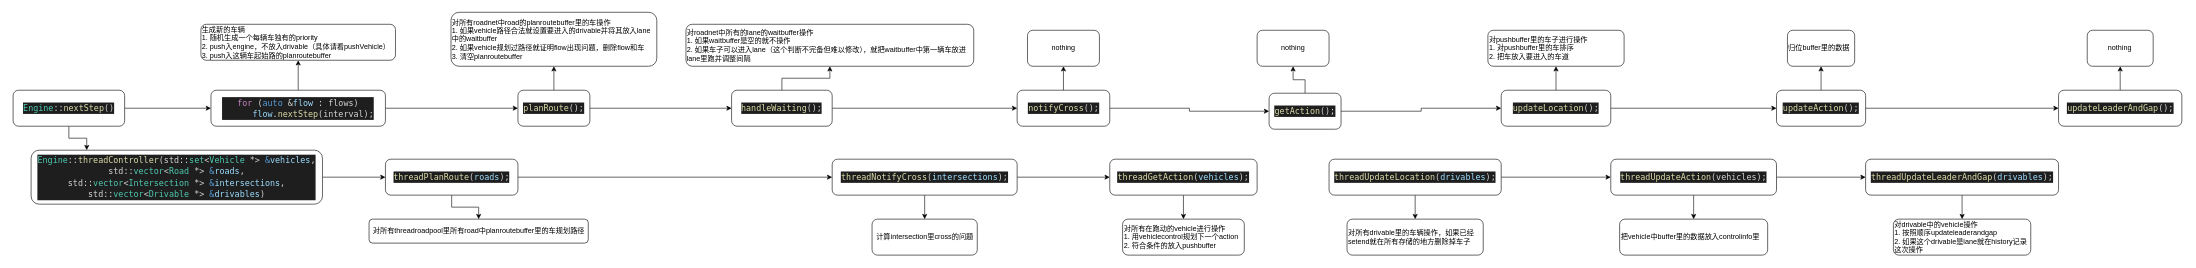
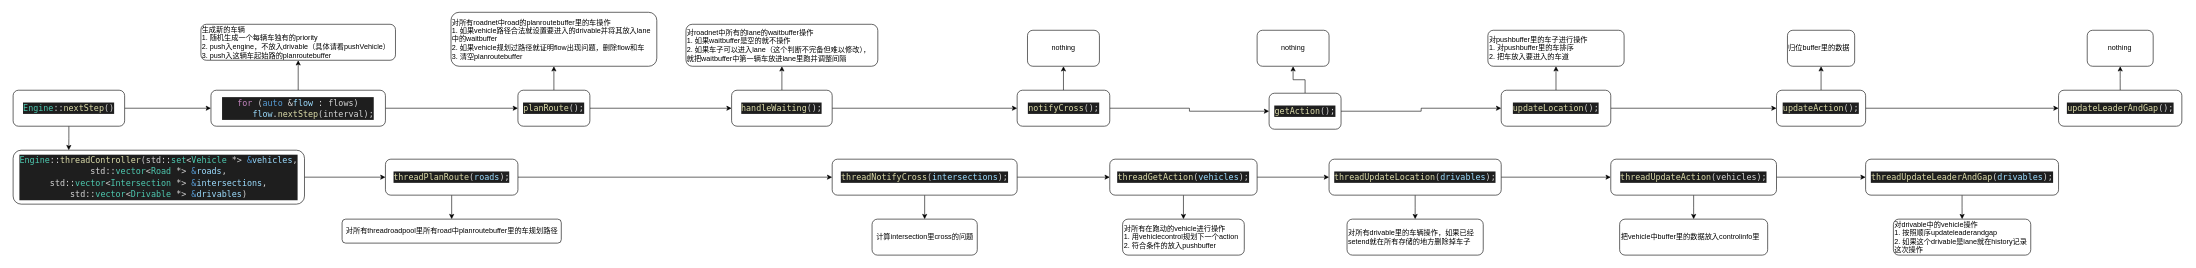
- <mxCell id="53" value="对roadnet中所有的lane的waitbuffer操作&lt;br&gt;&lt;div&gt;1. 如果waitbuffer是空的就不操作&lt;/div&gt;&lt;div&gt;&lt;span&gt;2. 如果车子可以进入lane（这个判断不完备但难以修改），就把waitbuffer中第一辆车放进lane里跑并调整间隔&lt;/span&gt;&lt;/div&gt;" style="whiteSpace=wrap;html=1;rounded=1;align=left;" parent="1" vertex="1"><mxGeometry x="1142.26" y="40" width="480" height="70" as="geometry" /></mxCell>
+ <mxCell id="53" value="对roadnet中所有的lane的waitbuffer操作&lt;br&gt;&lt;div&gt;1. 如果waitbuffer是空的就不操作&lt;/div&gt;&lt;div&gt;&lt;span&gt;2. 如果车子可以进入lane（这个判断不完备但难以修改），就把waitbuffer中第一辆车放进lane里跑并调整间隔&lt;/span&gt;&lt;/div&gt;" style="whiteSpace=wrap;html=1;rounded=1;align=left;" parent="1" vertex="1"><mxGeometry x="1142.26" y="40" width="320" height="70" as="geometry" /></mxCell>
- <mxCell id="6" value="&lt;div style=&quot;color: rgb(212 , 212 , 212) ; background-color: rgb(30 , 30 , 30) ; font-family: &amp;#34;droid sans mono&amp;#34; , monospace , monospace , &amp;#34;droid sans fallback&amp;#34; ; font-size: 14px ; line-height: 19px&quot;&gt;&lt;div&gt;&lt;span style=&quot;color: #4ec9b0&quot;&gt;Engine&lt;/span&gt;::&lt;span style=&quot;color: #dcdcaa&quot;&gt;threadController&lt;/span&gt;(std::&lt;span style=&quot;color: #4ec9b0&quot;&gt;set&lt;/span&gt;&amp;lt;&lt;span style=&quot;color: #4ec9b0&quot;&gt;Vehicle&lt;/span&gt; *&amp;gt; &lt;span style=&quot;color: #569cd6&quot;&gt;&amp;amp;&lt;/span&gt;&lt;span style=&quot;color: #9cdcfe&quot;&gt;vehicles&lt;/span&gt;,&lt;/div&gt;&lt;div&gt;                                  std::&lt;span style=&quot;color: #4ec9b0&quot;&gt;vector&lt;/span&gt;&amp;lt;&lt;span style=&quot;color: #4ec9b0&quot;&gt;Road&lt;/span&gt; *&amp;gt; &lt;span style=&quot;color: #569cd6&quot;&gt;&amp;amp;&lt;/span&gt;&lt;span style=&quot;color: #9cdcfe&quot;&gt;roads&lt;/span&gt;,&lt;/div&gt;&lt;div&gt;                                  std::&lt;span style=&quot;color: #4ec9b0&quot;&gt;vector&lt;/span&gt;&amp;lt;&lt;span style=&quot;color: #4ec9b0&quot;&gt;Intersection&lt;/span&gt; *&amp;gt; &lt;span style=&quot;color: #569cd6&quot;&gt;&amp;amp;&lt;/span&gt;&lt;span style=&quot;color: #9cdcfe&quot;&gt;intersections&lt;/span&gt;,&lt;/div&gt;&lt;div&gt;                                  std::&lt;span style=&quot;color: #4ec9b0&quot;&gt;vector&lt;/span&gt;&amp;lt;&lt;span style=&quot;color: #4ec9b0&quot;&gt;Drivable&lt;/span&gt; *&amp;gt; &lt;span style=&quot;color: #569cd6&quot;&gt;&amp;amp;&lt;/span&gt;&lt;span style=&quot;color: #9cdcfe&quot;&gt;drivables&lt;/span&gt;)&lt;/div&gt;&lt;/div&gt;" style="rounded=1;whiteSpace=wrap;html=1;" parent="1" vertex="1"><mxGeometry x="50" y="250" width="486" height="90" as="geometry" /></mxCell>
+ <mxCell id="6" value="&lt;div style=&quot;color: rgb(212 , 212 , 212) ; background-color: rgb(30 , 30 , 30) ; font-family: &amp;#34;droid sans mono&amp;#34; , monospace , monospace , &amp;#34;droid sans fallback&amp;#34; ; font-size: 14px ; line-height: 19px&quot;&gt;&lt;div&gt;&lt;span style=&quot;color: #4ec9b0&quot;&gt;Engine&lt;/span&gt;::&lt;span style=&quot;color: #dcdcaa&quot;&gt;threadController&lt;/span&gt;(std::&lt;span style=&quot;color: #4ec9b0&quot;&gt;set&lt;/span&gt;&amp;lt;&lt;span style=&quot;color: #4ec9b0&quot;&gt;Vehicle&lt;/span&gt; *&amp;gt; &lt;span style=&quot;color: #569cd6&quot;&gt;&amp;amp;&lt;/span&gt;&lt;span style=&quot;color: #9cdcfe&quot;&gt;vehicles&lt;/span&gt;,&lt;/div&gt;&lt;div&gt;                                  std::&lt;span style=&quot;color: #4ec9b0&quot;&gt;vector&lt;/span&gt;&amp;lt;&lt;span style=&quot;color: #4ec9b0&quot;&gt;Road&lt;/span&gt; *&amp;gt; &lt;span style=&quot;color: #569cd6&quot;&gt;&amp;amp;&lt;/span&gt;&lt;span style=&quot;color: #9cdcfe&quot;&gt;roads&lt;/span&gt;,&lt;/div&gt;&lt;div&gt;                                  std::&lt;span style=&quot;color: #4ec9b0&quot;&gt;vector&lt;/span&gt;&amp;lt;&lt;span style=&quot;color: #4ec9b0&quot;&gt;Intersection&lt;/span&gt; *&amp;gt; &lt;span style=&quot;color: #569cd6&quot;&gt;&amp;amp;&lt;/span&gt;&lt;span style=&quot;color: #9cdcfe&quot;&gt;intersections&lt;/span&gt;,&lt;/div&gt;&lt;div&gt;                                  std::&lt;span style=&quot;color: #4ec9b0&quot;&gt;vector&lt;/span&gt;&amp;lt;&lt;span style=&quot;color: #4ec9b0&quot;&gt;Drivable&lt;/span&gt; *&amp;gt; &lt;span style=&quot;color: #569cd6&quot;&gt;&amp;amp;&lt;/span&gt;&lt;span style=&quot;color: #9cdcfe&quot;&gt;drivables&lt;/span&gt;)&lt;/div&gt;&lt;/div&gt;" style="rounded=1;whiteSpace=wrap;html=1;" parent="1" vertex="1"><mxGeometry x="20" y="250" width="486" height="90" as="geometry" /></mxCell>
+ <mxCell id="33" value="" style="edgeStyle=orthogonalEdgeStyle;rounded=0;orthogonalLoop=1;jettySize=auto;html=1;" parent="1" source="35" target="38" edge="1"><mxGeometry relative="1" as="geometry" /></mxCell>
- <mxCell id="46" value="对所有threadroadpool里所有road中planroutebuffer里的车规划路径" style="whiteSpace=wrap;html=1;rounded=1;" parent="1" vertex="1"><mxGeometry x="613.69" y="365" width="365.62" height="40" as="geometry" /></mxCell>
+ <mxCell id="46" value="对所有threadroadpool里所有road中planroutebuffer里的车规划路径" style="whiteSpace=wrap;html=1;rounded=1;" parent="1" vertex="1"><mxGeometry x="568.69" y="365" width="365.62" height="40" as="geometry" /></mxCell>
